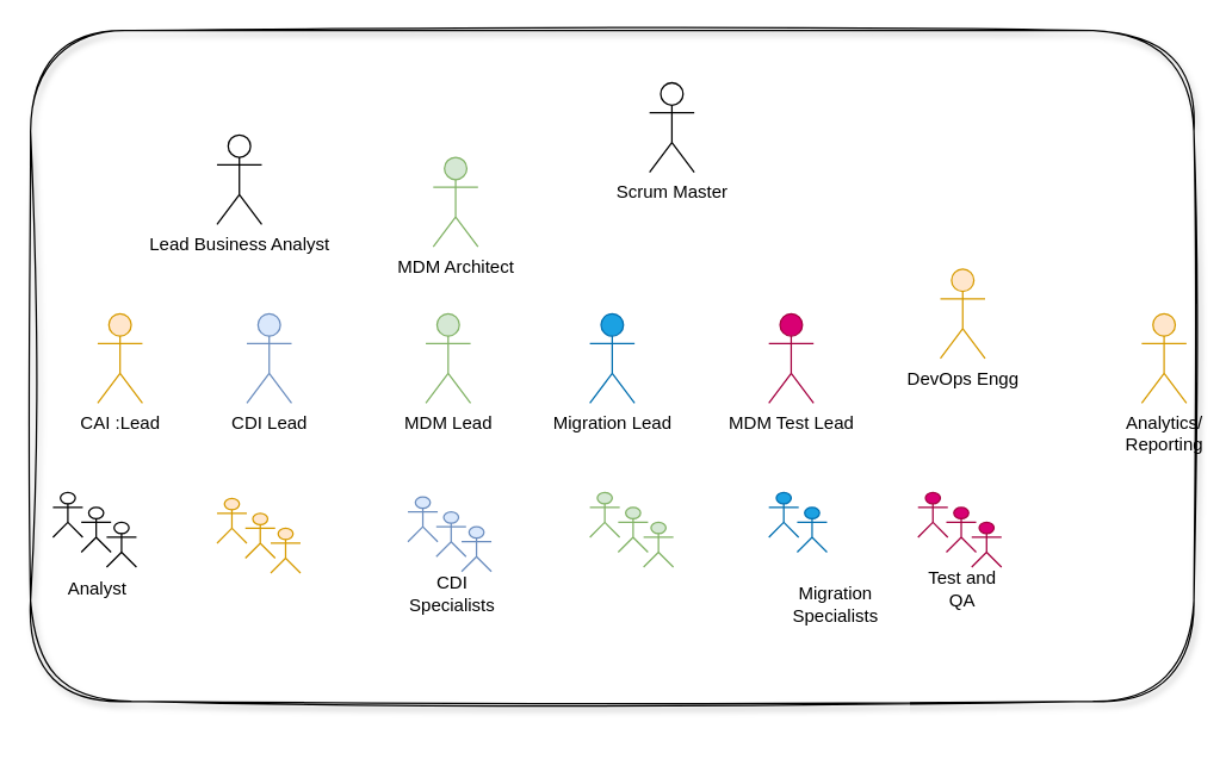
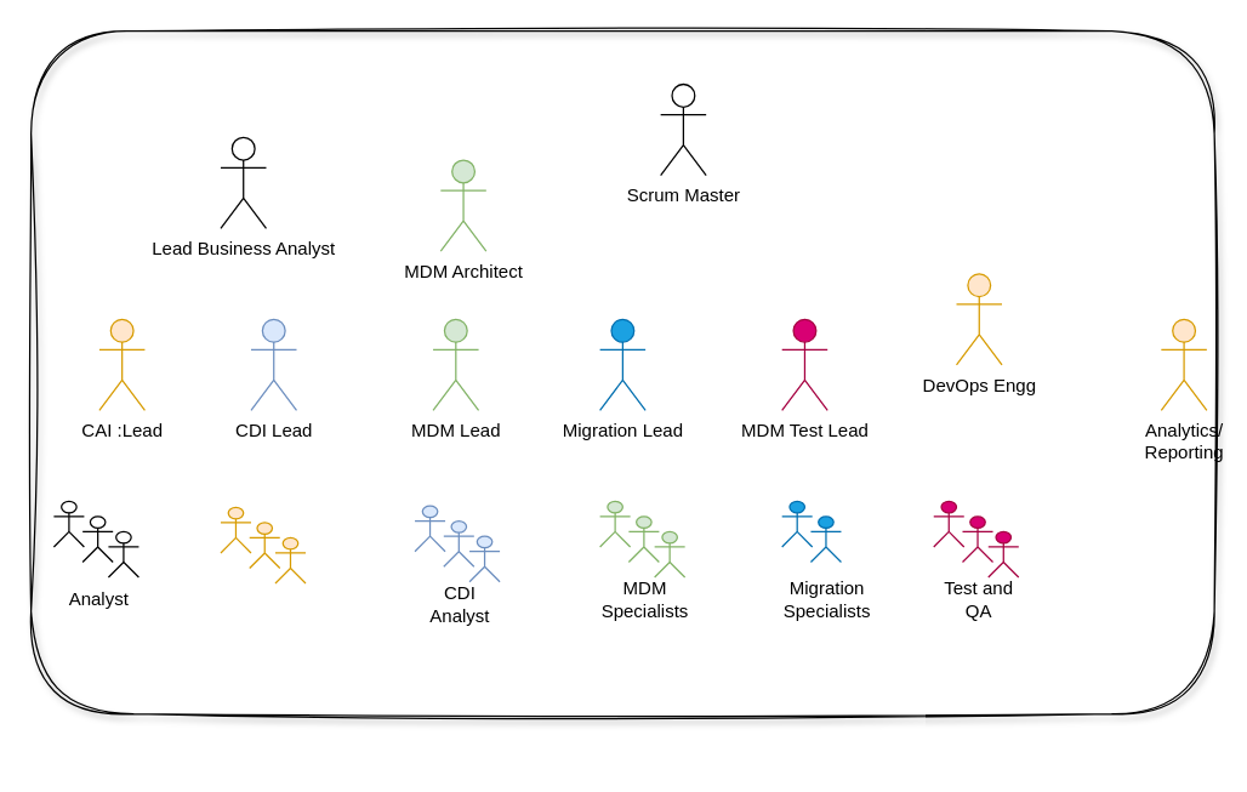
+ <mxCell id="32" value="MDM Specialists" style="text;html=1;strokeColor=none;fillColor=none;align=center;verticalAlign=middle;whiteSpace=wrap;rounded=0;" vertex="1" parent="27"><mxGeometry y="50" width="60" height="30" as="geometry" /></mxCell>
- <mxCell id="26" value="CDI Specialists" style="text;html=1;strokeColor=none;fillColor=none;align=center;verticalAlign=middle;whiteSpace=wrap;rounded=0;" vertex="1" parent="21"><mxGeometry y="50" width="60" height="30" as="geometry" /></mxCell>
+ <mxCell id="26" value="CDI Analyst" style="text;html=1;strokeColor=none;fillColor=none;align=center;verticalAlign=middle;whiteSpace=wrap;rounded=0;" vertex="1" parent="21"><mxGeometry y="50" width="60" height="30" as="geometry" /></mxCell>
- <mxCell id="37" value="Migration Specialists" style="text;html=1;strokeColor=none;fillColor=none;align=center;verticalAlign=middle;whiteSpace=wrap;rounded=0;" vertex="1" parent="33"><mxGeometry x="15" y="60" width="60" height="30" as="geometry" /></mxCell>
+ <mxCell id="37" value="Migration Specialists" style="text;html=1;strokeColor=none;fillColor=none;align=center;verticalAlign=middle;whiteSpace=wrap;rounded=0;" vertex="1" parent="33"><mxGeometry y="50" width="60" height="30" as="geometry" /></mxCell>
